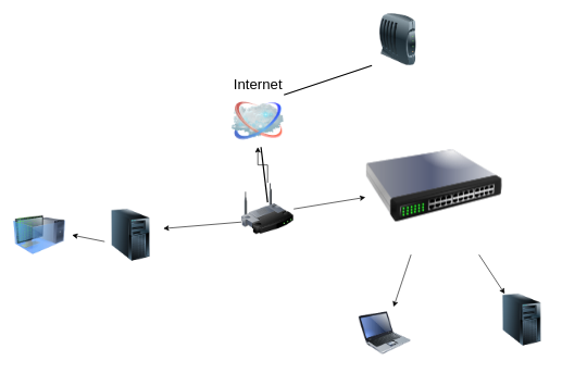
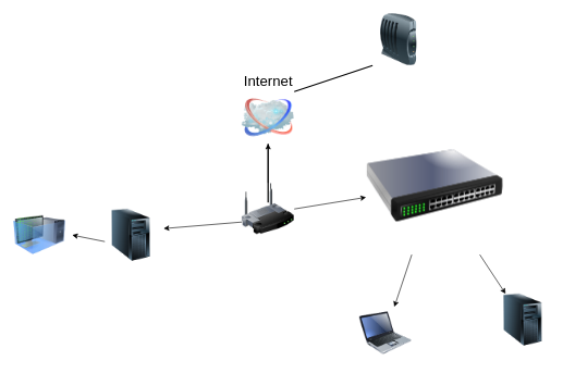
- <mxCell id="5" value="Internet" style="image;html=1;labelBackgroundColor=#ffffff;image=img/lib/clip_art/networking/Cloud_128x128.png;rounded=1;shadow=0;comic=0;strokeWidth=2;fontSize=22;labelPosition=center;verticalLabelPosition=top;align=center;verticalAlign=bottom;" parent="1" vertex="1"><mxGeometry x="355" y="145" width="80" height="80" as="geometry" /></mxCell>
+ <mxCell id="5" value="Internet" style="image;html=1;labelBackgroundColor=#ffffff;image=img/lib/clip_art/networking/Cloud_128x128.png;rounded=1;shadow=0;comic=0;strokeWidth=2;fontSize=22;labelPosition=center;verticalLabelPosition=top;align=center;verticalAlign=bottom;" parent="1" vertex="1"><mxGeometry x="370" y="140" width="80" height="80" as="geometry" /></mxCell>
